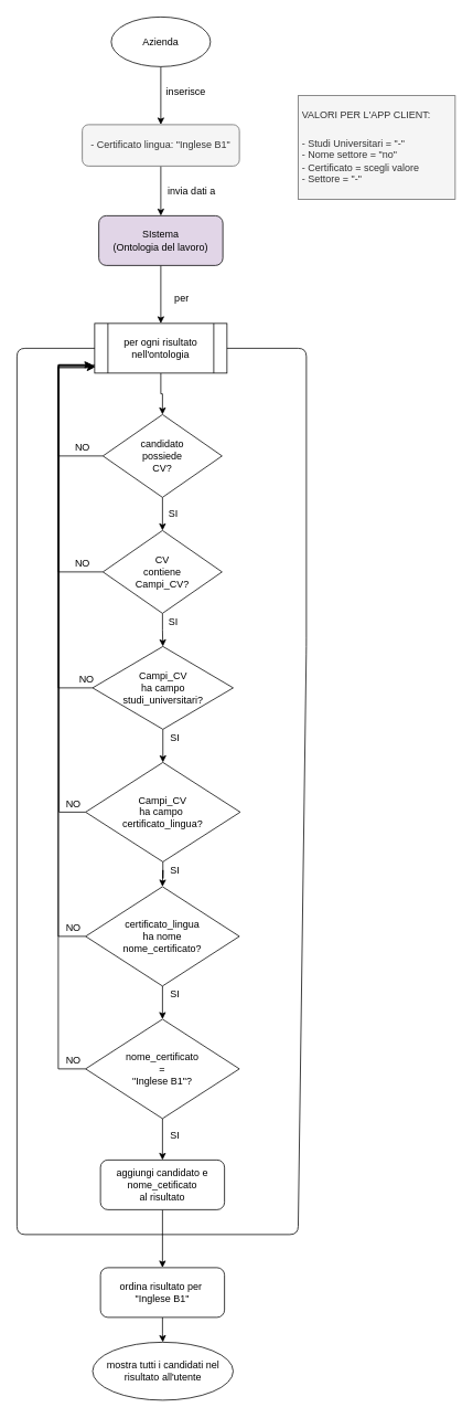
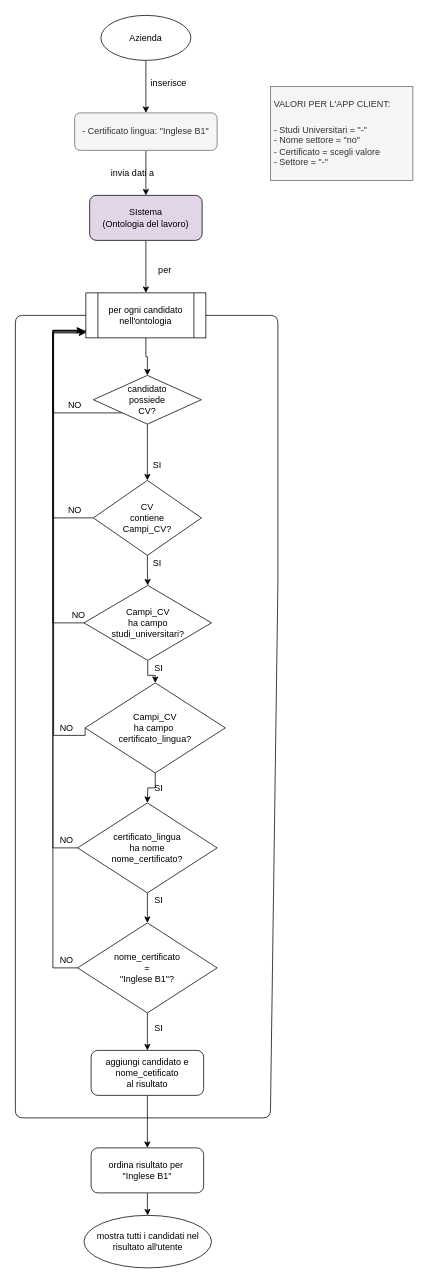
- <mxCell id="10" value="invia dati a" style="text;html=1;align=center;verticalAlign=middle;resizable=0;points=[];autosize=1;" parent="1" vertex="1"><mxGeometry x="196" y="220" width="70" height="20" as="geometry" /></mxCell>
+ <mxCell id="10" value="invia dati a" style="text;html=1;align=center;verticalAlign=middle;resizable=0;points=[];autosize=1;" parent="1" vertex="1"><mxGeometry x="141" y="220" width="70" height="20" as="geometry" /></mxCell>
- <mxCell id="15" value="per ogni risultato nell'ontologia" style="shape=process;whiteSpace=wrap;html=1;backgroundOutline=1;" parent="1" vertex="1"><mxGeometry x="114" y="390" width="160" height="60" as="geometry" /></mxCell>
+ <mxCell id="15" value="per ogni candidato nell'ontologia" style="shape=process;whiteSpace=wrap;html=1;backgroundOutline=1;" parent="1" vertex="1"><mxGeometry x="114" y="390" width="160" height="60" as="geometry" /></mxCell>
- <mxCell id="9" value="candidato &lt;br&gt;possiede &lt;br&gt;CV?" style="rhombus;whiteSpace=wrap;html=1;" parent="1" vertex="1"><mxGeometry x="124" y="500" width="144" height="100" as="geometry" /></mxCell>
+ <mxCell id="9" value="candidato &lt;br&gt;possiede &lt;br&gt;CV?" style="rhombus;whiteSpace=wrap;html=1;" parent="1" vertex="1"><mxGeometry x="124" y="500" width="144" height="65" as="geometry" /></mxCell>
- <mxCell id="25" value="&lt;span&gt;Campi_CV &lt;br&gt;ha campo&amp;nbsp;&lt;br&gt;certificato_lingua?&lt;br&gt;&lt;/span&gt;" style="rhombus;whiteSpace=wrap;html=1;" parent="1" vertex="1"><mxGeometry x="103" y="920" width="187" height="120" as="geometry" /></mxCell>
+ <mxCell id="25" value="&lt;span&gt;Campi_CV &lt;br&gt;ha campo&amp;nbsp;&lt;br&gt;certificato_lingua?&lt;br&gt;&lt;/span&gt;" style="rhombus;whiteSpace=wrap;html=1;" parent="1" vertex="1"><mxGeometry x="113" y="910" width="187" height="120" as="geometry" /></mxCell>
